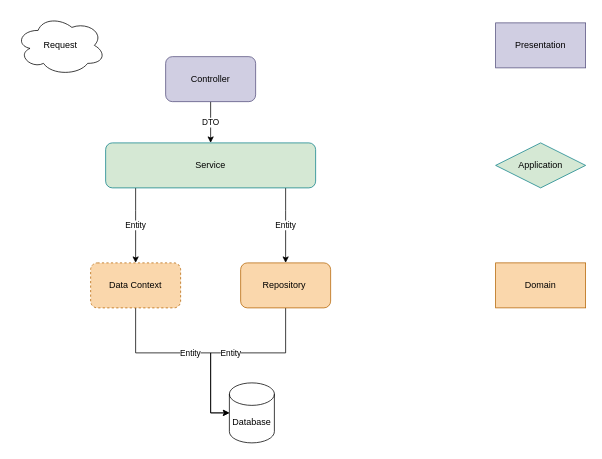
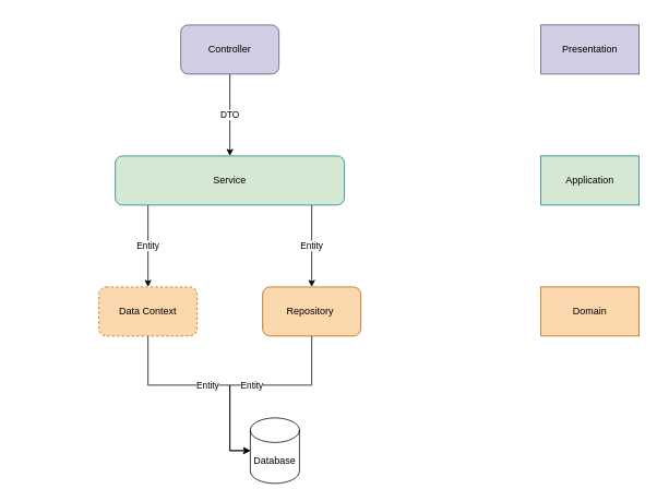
- <mxCell id="2" value="Request" style="ellipse;shape=cloud;whiteSpace=wrap;html=1;" vertex="1" parent="1"><mxGeometry x="20" y="20" width="120" height="80" as="geometry" /></mxCell>
- <mxCell id="4" value="Controller" style="rounded=1;whiteSpace=wrap;html=1;fillColor=#d0cee2;strokeColor=#56517e;" vertex="1" parent="1"><mxGeometry x="220" y="75" width="120" height="60" as="geometry" /></mxCell>
+ <mxCell id="4" value="Controller" style="rounded=1;whiteSpace=wrap;html=1;fillColor=#d0cee2;strokeColor=#56517e;" vertex="1" parent="1"><mxGeometry x="220" y="30" width="120" height="60" as="geometry" /></mxCell>
- <mxCell id="14" value="Application" style="rhombus;whiteSpace=wrap;html=1;fillColor=#D5E8D4;strokeColor=#0e8088;" vertex="1" parent="1"><mxGeometry x="660" y="190" width="120" height="60" as="geometry" /></mxCell>
+ <mxCell id="14" value="Application" style="rounded=0;whiteSpace=wrap;html=1;fillColor=#D5E8D4;strokeColor=#0e8088;" vertex="1" parent="1"><mxGeometry x="660" y="190" width="120" height="60" as="geometry" /></mxCell>
